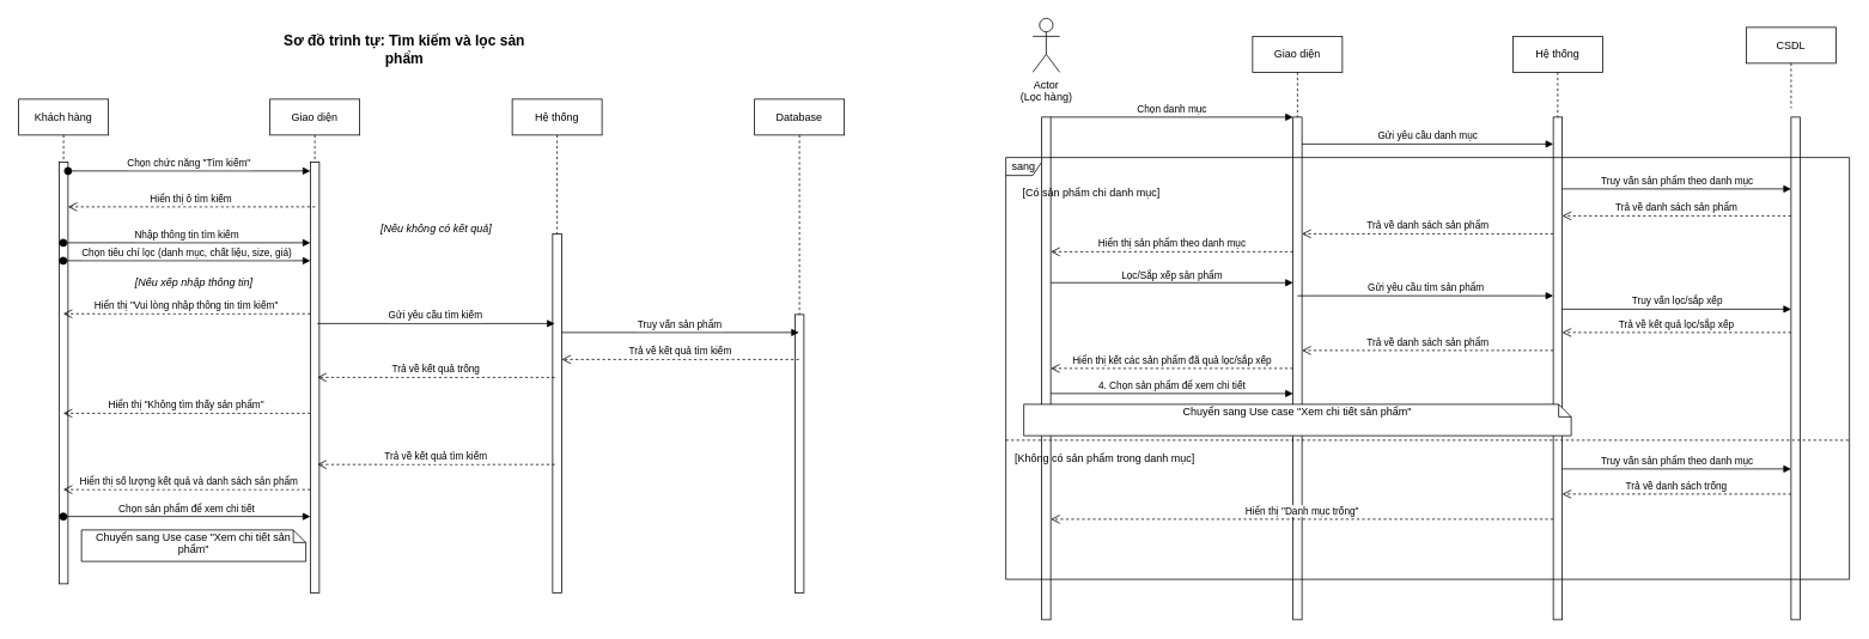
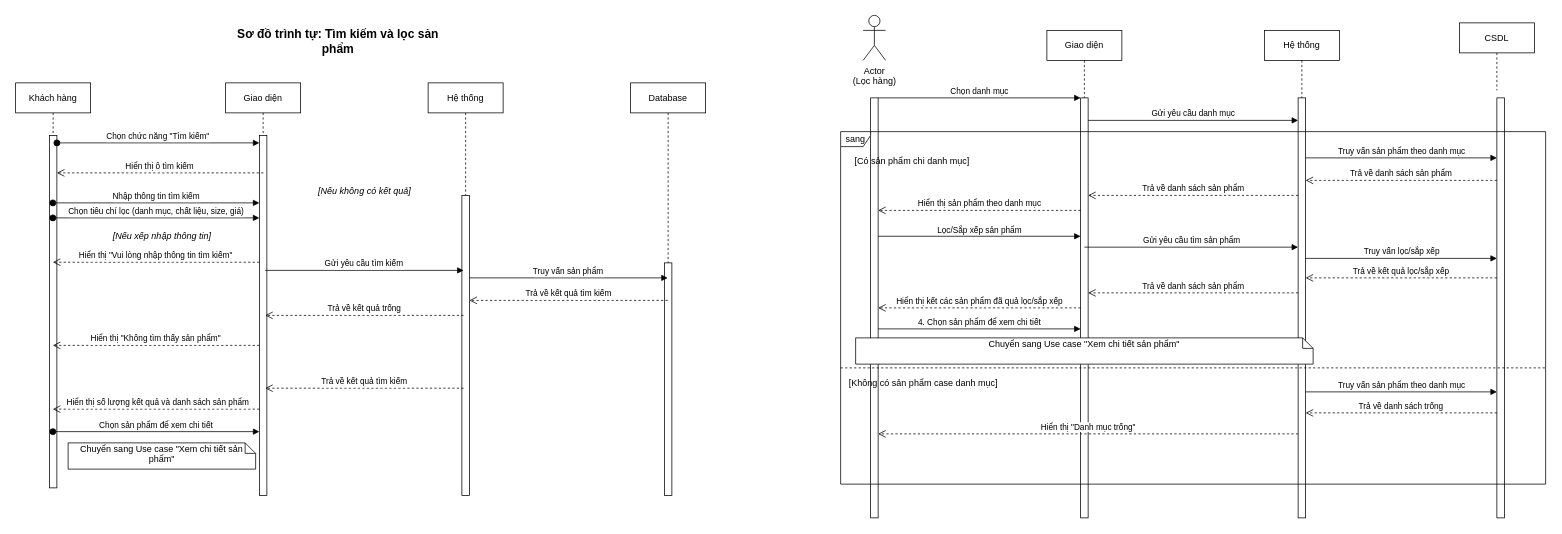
- <mxCell id="36" value="[Không có sản phẩm trong danh mục]" style="text;html=1;align=center;verticalAlign=middle;resizable=0;points=[];autosize=1;" parent="1" vertex="1"><mxGeometry x="1120" y="495" width="220" height="30" as="geometry" /></mxCell>
+ <mxCell id="36" value="[Không có sản phẩm case danh mục]" style="text;html=1;align=center;verticalAlign=middle;resizable=0;points=[];autosize=1;" parent="1" vertex="1"><mxGeometry x="1120" y="495" width="220" height="30" as="geometry" /></mxCell>
